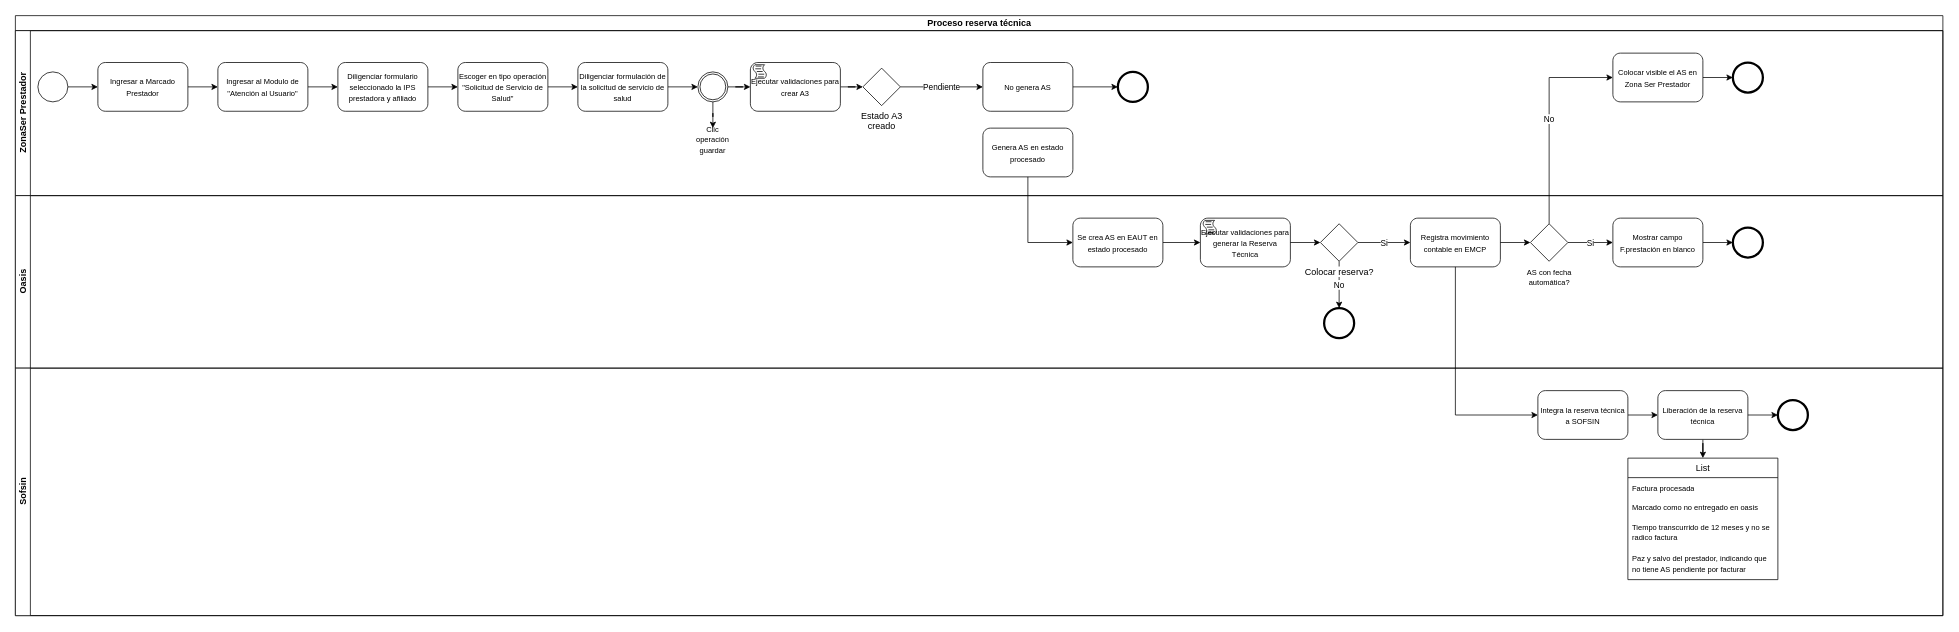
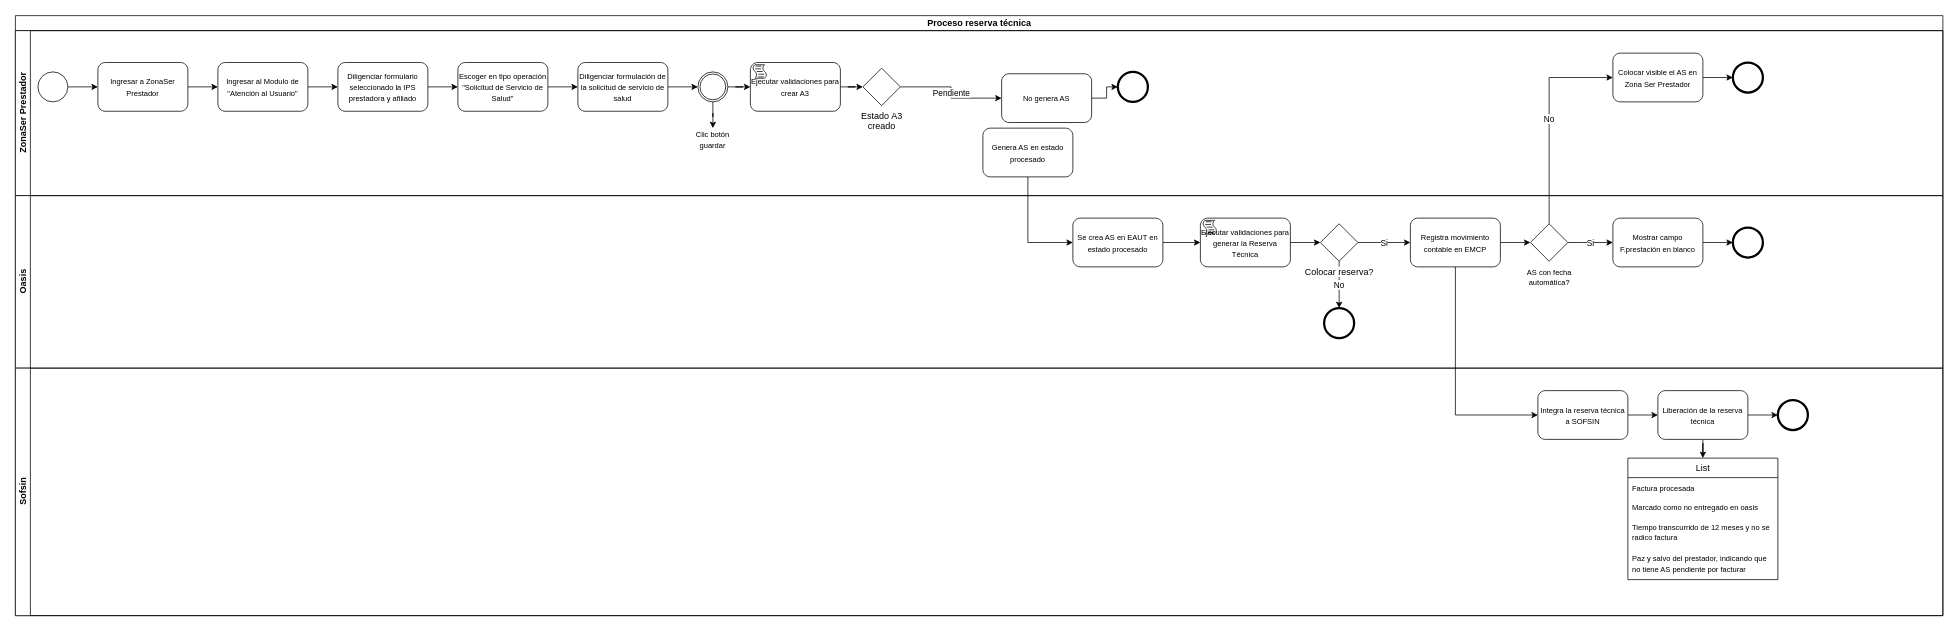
- <mxCell id="8" value="&lt;font style=&quot;font-size: 10px;&quot;&gt;Ingresar a Marcado Prestador&lt;/font&gt;" style="points=[[0.25,0,0],[0.5,0,0],[0.75,0,0],[1,0.25,0],[1,0.5,0],[1,0.75,0],[0.75,1,0],[0.5,1,0],[0.25,1,0],[0,0.75,0],[0,0.5,0],[0,0.25,0]];shape=mxgraph.bpmn.task;whiteSpace=wrap;rectStyle=rounded;size=10;html=1;container=1;expand=0;collapsible=0;taskMarker=abstract;" vertex="1" parent="3"><mxGeometry x="110" y="42.5" width="120" height="65" as="geometry" /></mxCell>
+ <mxCell id="8" value="&lt;font style=&quot;font-size: 10px;&quot;&gt;Ingresar a ZonaSer Prestador&lt;/font&gt;" style="points=[[0.25,0,0],[0.5,0,0],[0.75,0,0],[1,0.25,0],[1,0.5,0],[1,0.75,0],[0.75,1,0],[0.5,1,0],[0.25,1,0],[0,0.75,0],[0,0.5,0],[0,0.25,0]];shape=mxgraph.bpmn.task;whiteSpace=wrap;rectStyle=rounded;size=10;html=1;container=1;expand=0;collapsible=0;taskMarker=abstract;" vertex="1" parent="3"><mxGeometry x="110" y="42.5" width="120" height="65" as="geometry" /></mxCell>
- <mxCell id="26" value="&lt;span style=&quot;font-size: 10px;&quot;&gt;No genera AS&lt;/span&gt;" style="points=[[0.25,0,0],[0.5,0,0],[0.75,0,0],[1,0.25,0],[1,0.5,0],[1,0.75,0],[0.75,1,0],[0.5,1,0],[0.25,1,0],[0,0.75,0],[0,0.5,0],[0,0.25,0]];shape=mxgraph.bpmn.task;whiteSpace=wrap;rectStyle=rounded;size=10;html=1;container=1;expand=0;collapsible=0;taskMarker=abstract;" vertex="1" parent="3"><mxGeometry x="1290" y="42.5" width="120" height="65" as="geometry" /></mxCell>
+ <mxCell id="26" value="&lt;span style=&quot;font-size: 10px;&quot;&gt;No genera AS&lt;/span&gt;" style="points=[[0.25,0,0],[0.5,0,0],[0.75,0,0],[1,0.25,0],[1,0.5,0],[1,0.75,0],[0.75,1,0],[0.5,1,0],[0.25,1,0],[0,0.75,0],[0,0.5,0],[0,0.25,0]];shape=mxgraph.bpmn.task;whiteSpace=wrap;rectStyle=rounded;size=10;html=1;container=1;expand=0;collapsible=0;taskMarker=abstract;" vertex="1" parent="3"><mxGeometry x="1315" y="57.5" width="120" height="65" as="geometry" /></mxCell>
- <mxCell id="20" value="&lt;font style=&quot;font-size: 10px;&quot;&gt;Clic operación guardar&lt;/font&gt;" style="text;html=1;strokeColor=none;fillColor=none;align=center;verticalAlign=middle;whiteSpace=wrap;rounded=0;" vertex="1" parent="3"><mxGeometry x="900" y="130" width="60" height="30" as="geometry" /></mxCell>
+ <mxCell id="20" value="&lt;font style=&quot;font-size: 10px;&quot;&gt;Clic botón guardar&lt;/font&gt;" style="text;html=1;strokeColor=none;fillColor=none;align=center;verticalAlign=middle;whiteSpace=wrap;rounded=0;" vertex="1" parent="3"><mxGeometry x="900" y="130" width="60" height="30" as="geometry" /></mxCell>
